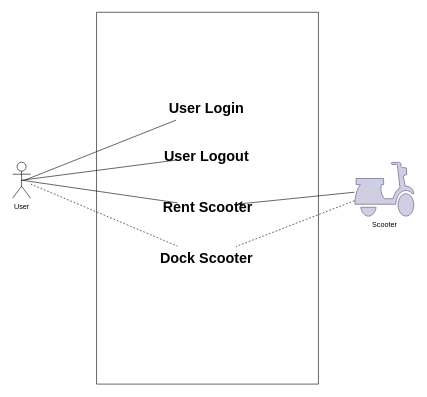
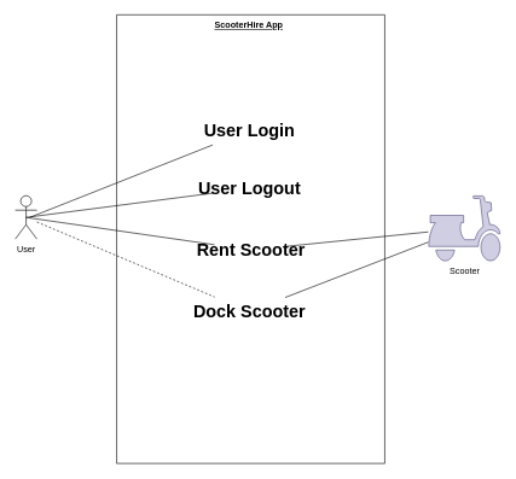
+ <mxCell id="4" value="&lt;b&gt;&lt;u&gt;ScooterHire App&lt;/u&gt;&lt;/b&gt;" style="text;html=1;strokeColor=none;fillColor=none;align=center;verticalAlign=middle;whiteSpace=wrap;rounded=0;" vertex="1" parent="3"><mxGeometry x="120" width="125" height="30" as="geometry" /></mxCell>
- <mxCell id="12" value="" style="endArrow=classic;html=1;" edge="1" parent="1" source="9" target="7"><mxGeometry width="50" height="50" relative="1" as="geometry"><mxPoint x="80" y="320" as="sourcePoint" /><mxPoint x="341.711" y="150" as="targetPoint" /></mxGeometry></mxCell>
+ <mxCell id="12" value="" style="endArrow=none;html=1;" edge="1" parent="1" source="9" target="7"><mxGeometry width="50" height="50" relative="1" as="geometry"><mxPoint x="80" y="320" as="sourcePoint" /><mxPoint x="341.711" y="150" as="targetPoint" /></mxGeometry></mxCell>
- <mxCell id="13" value="" style="endArrow=none;html=1;dashed=1;" edge="1" parent="1" source="9" target="8"><mxGeometry width="50" height="50" relative="1" as="geometry"><mxPoint x="90" y="330" as="sourcePoint" /><mxPoint x="351.711" y="160" as="targetPoint" /></mxGeometry></mxCell>
+ <mxCell id="13" value="" style="endArrow=none;html=1;" edge="1" parent="1" source="9" target="8"><mxGeometry width="50" height="50" relative="1" as="geometry"><mxPoint x="90" y="330" as="sourcePoint" /><mxPoint x="351.711" y="160" as="targetPoint" /></mxGeometry></mxCell>
